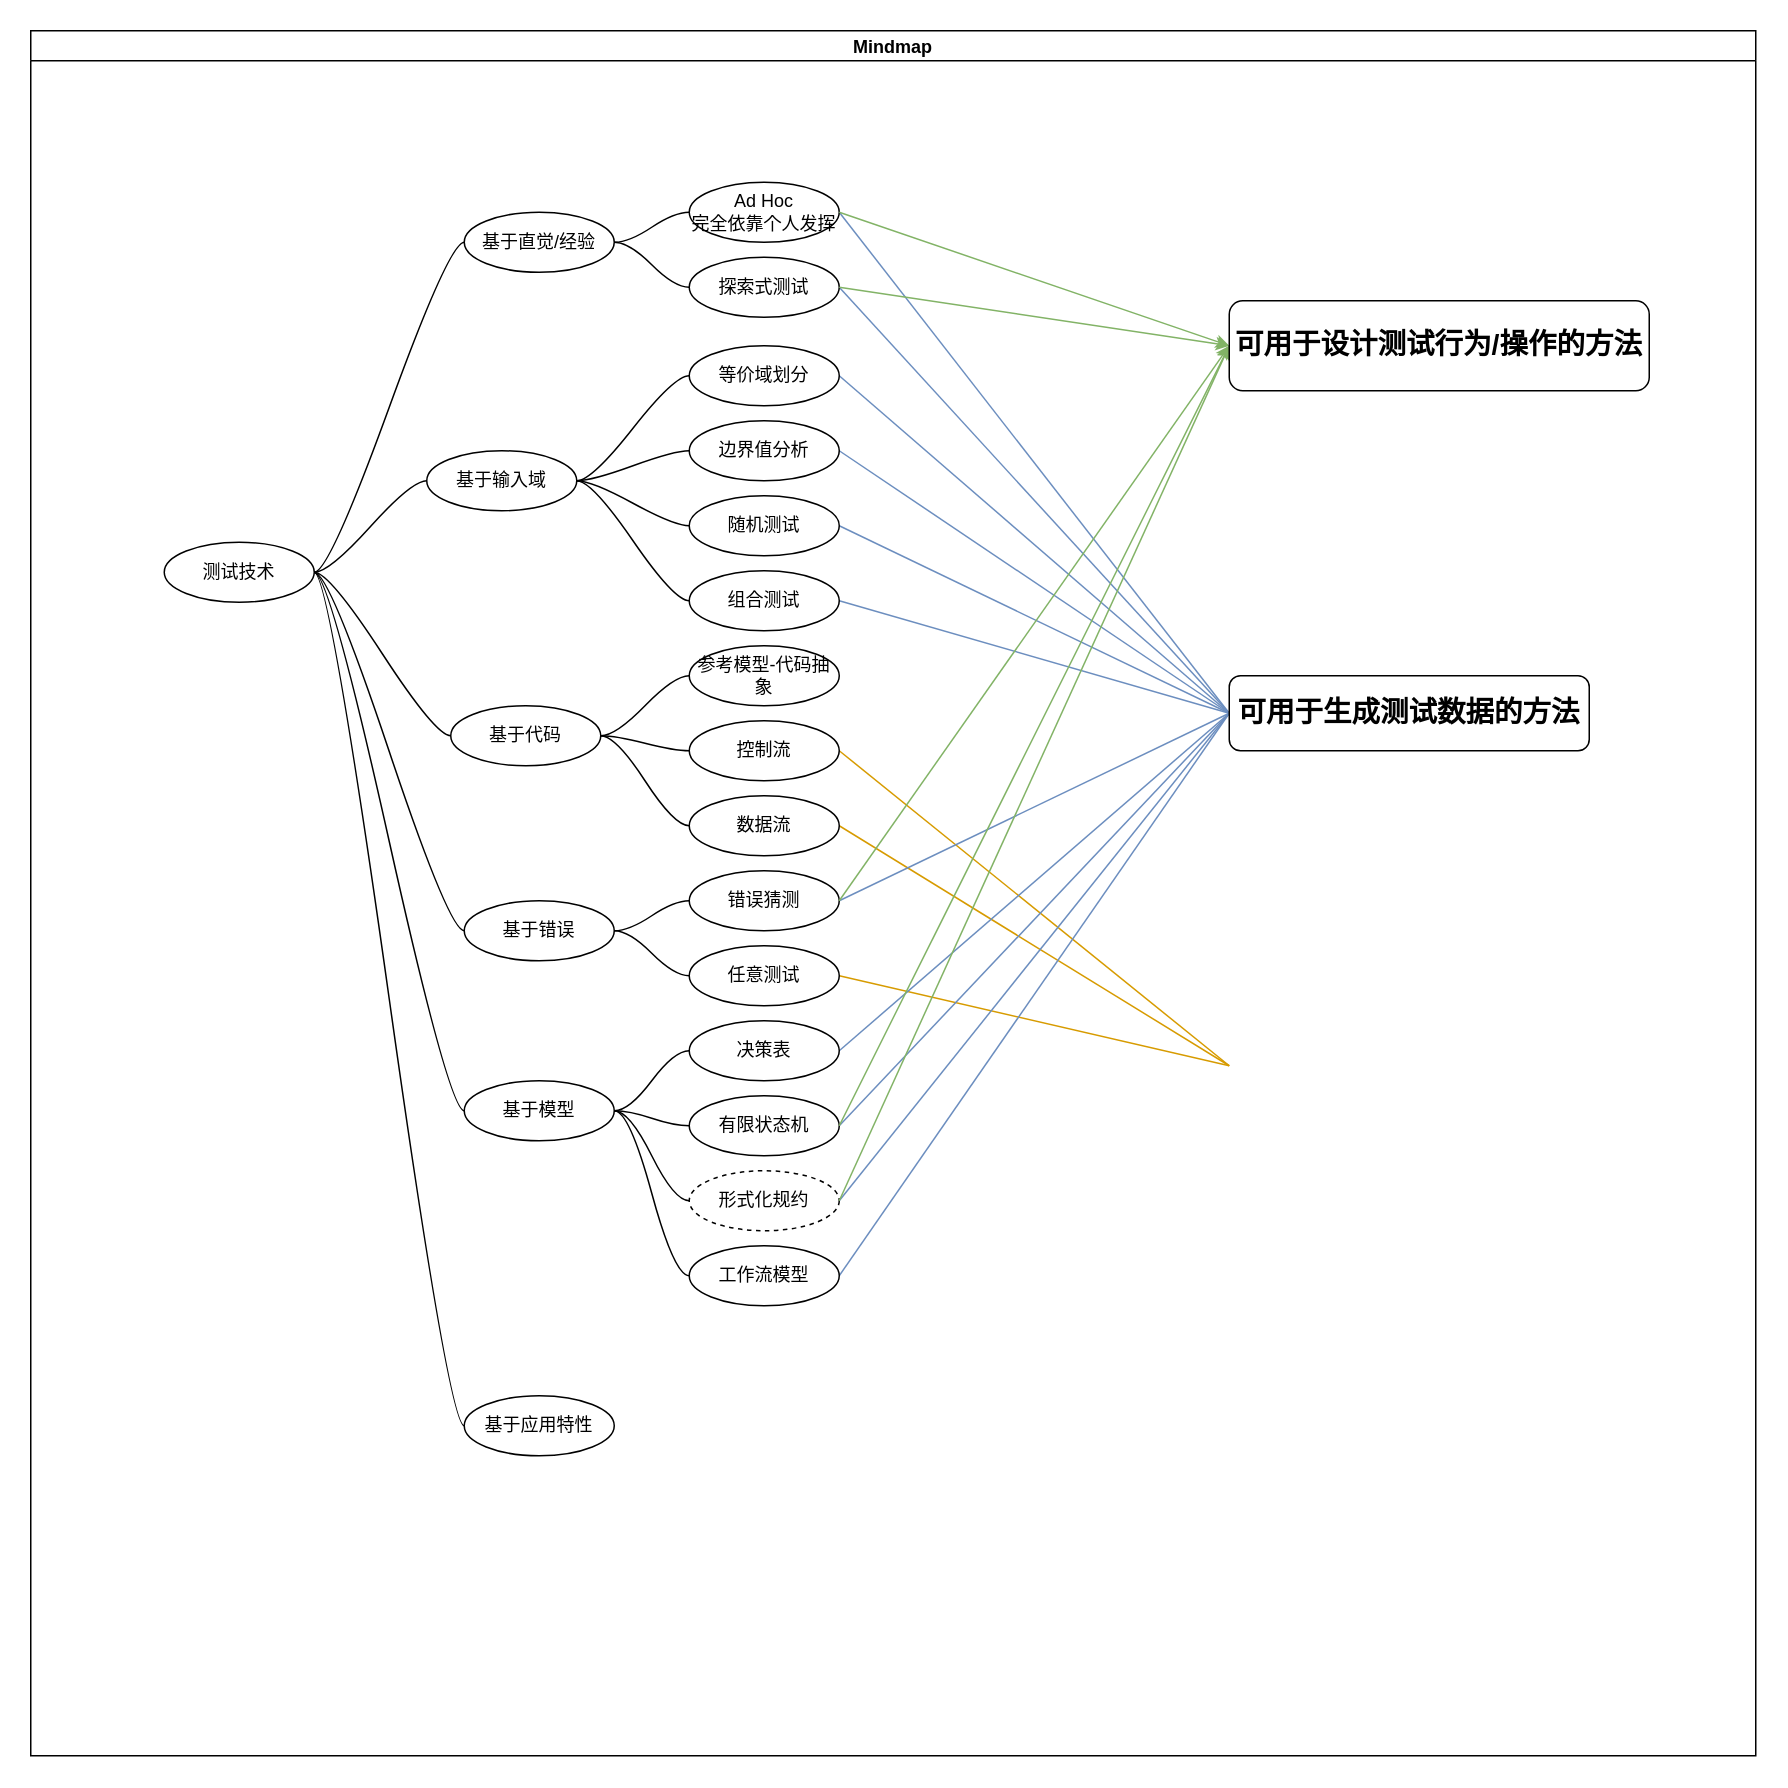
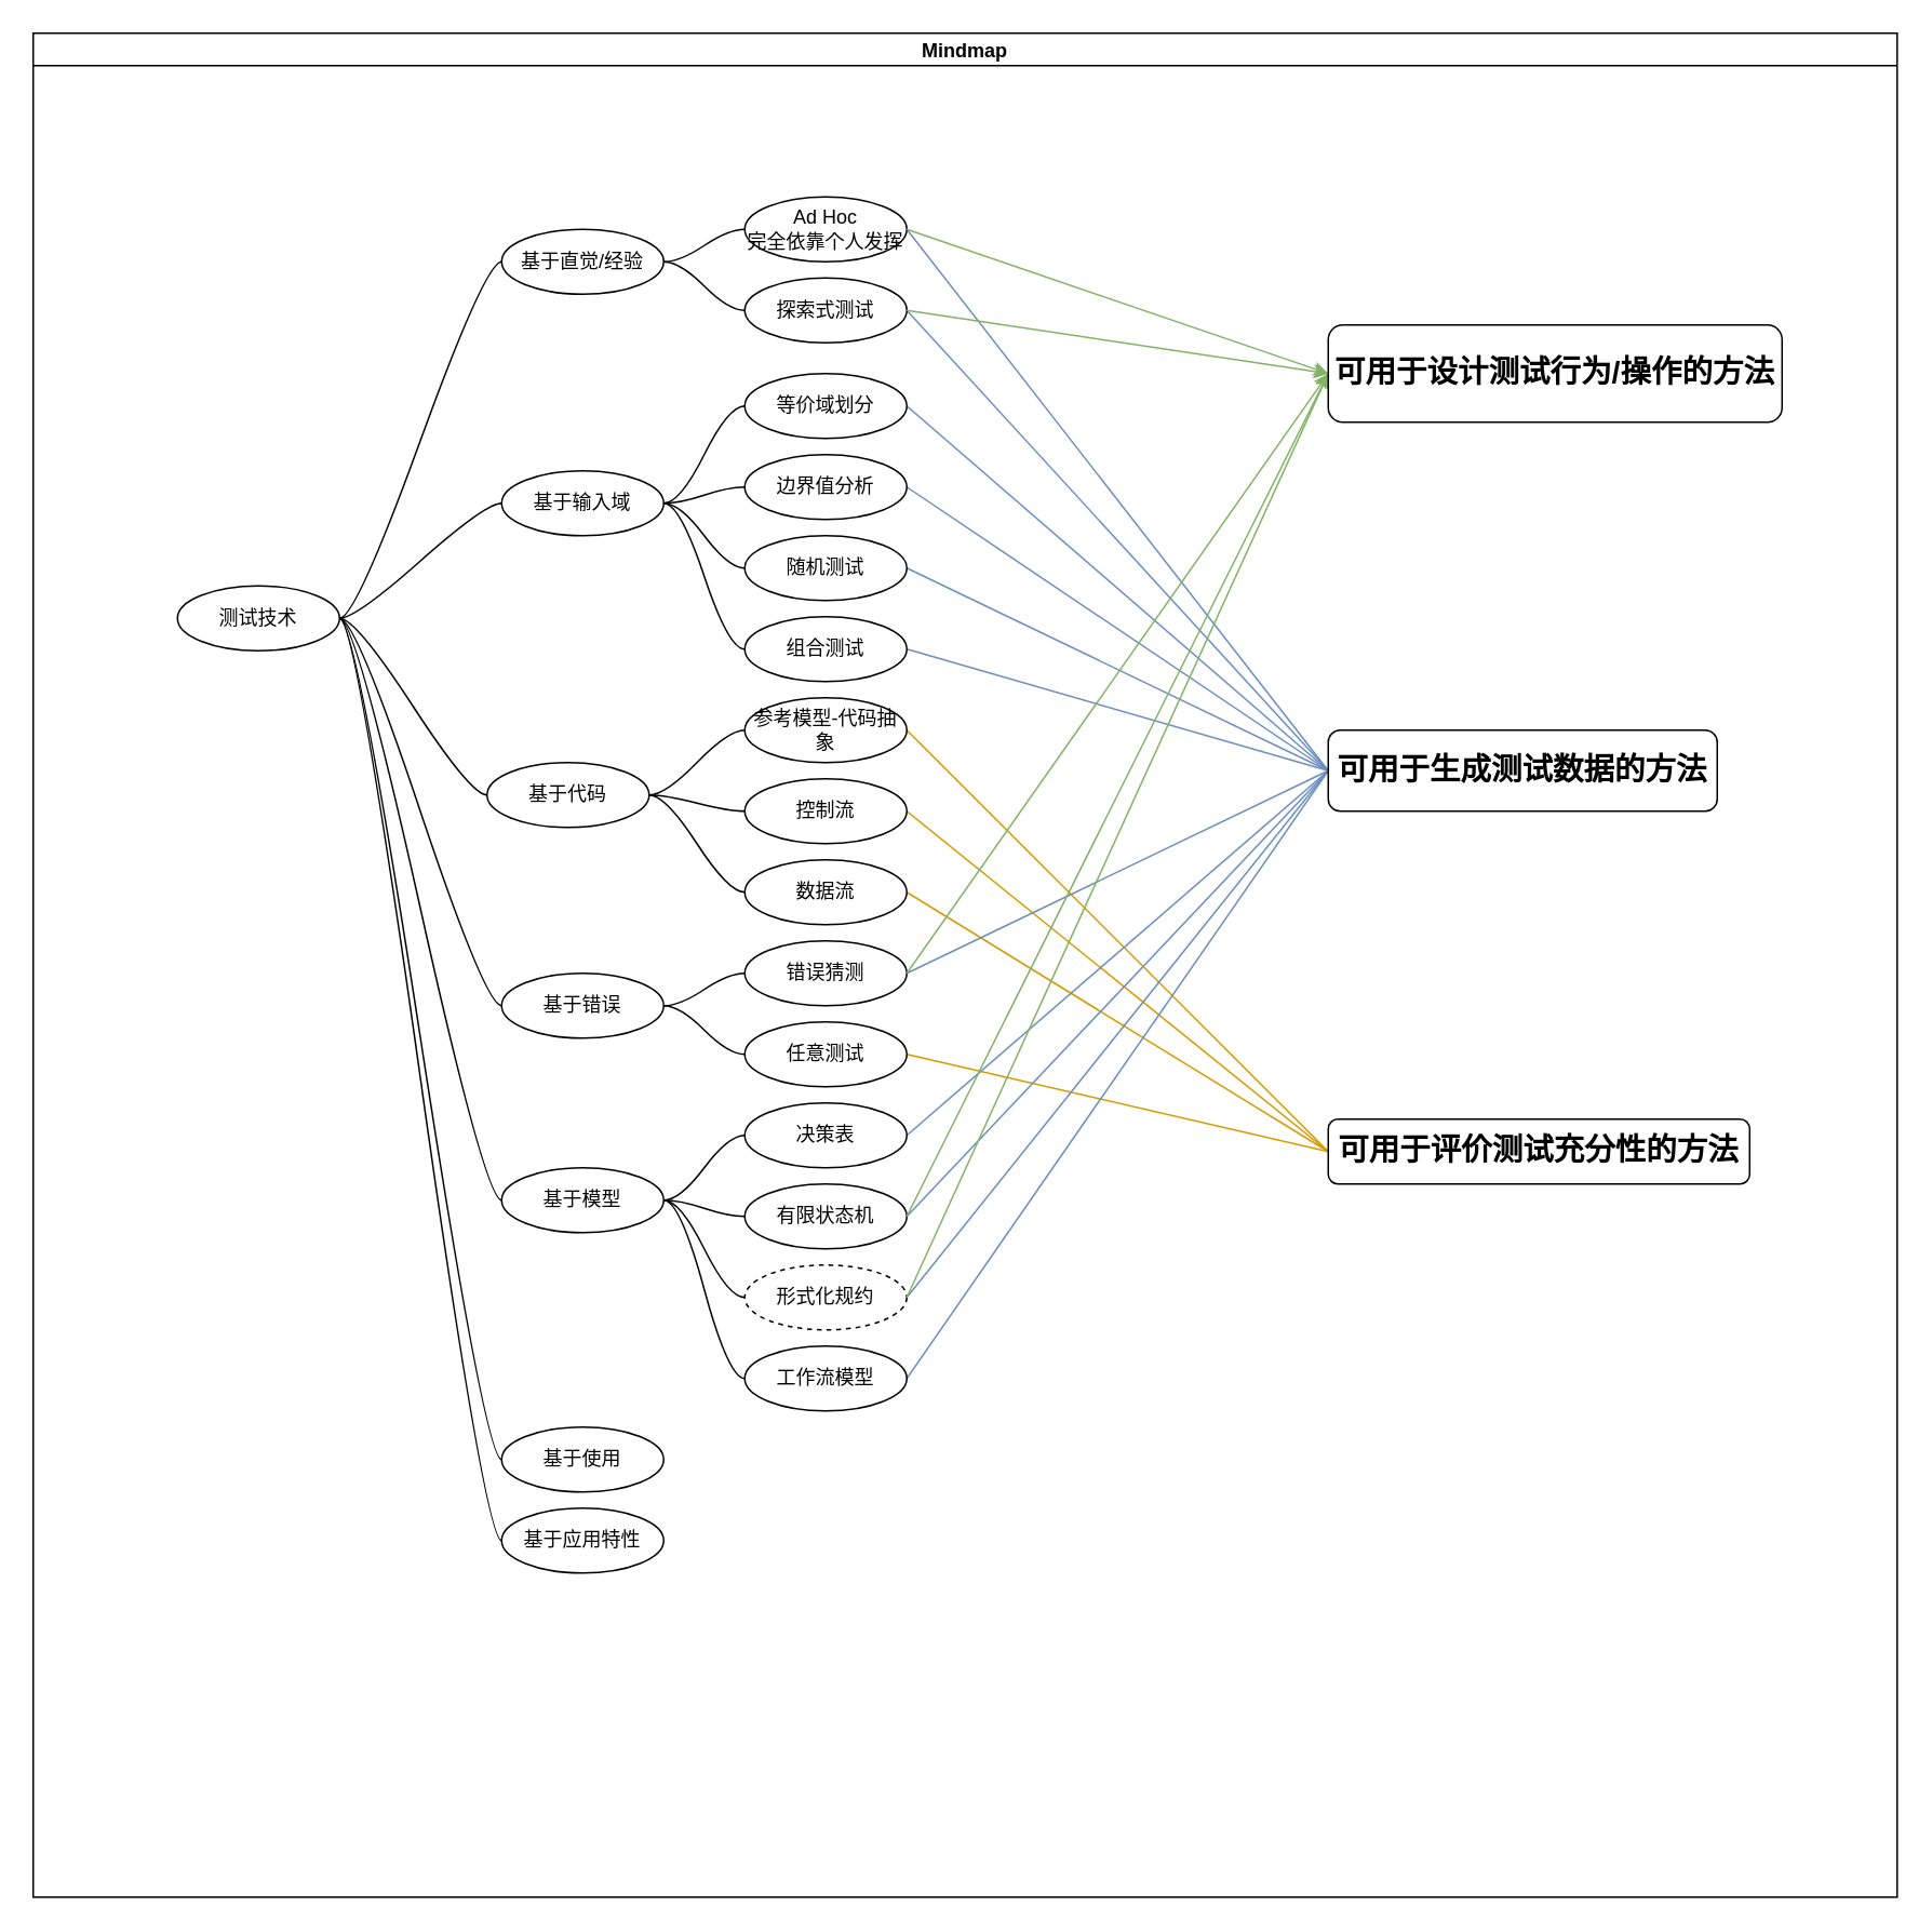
- <mxCell id="7" value="基于输入域" style="ellipse;whiteSpace=wrap;html=1;align=center;treeFolding=1;treeMoving=1;newEdgeStyle={&quot;edgeStyle&quot;:&quot;entityRelationEdgeStyle&quot;,&quot;startArrow&quot;:&quot;none&quot;,&quot;endArrow&quot;:&quot;none&quot;,&quot;segment&quot;:10,&quot;curved&quot;:1,&quot;sourcePerimeterSpacing&quot;:0,&quot;targetPerimeterSpacing&quot;:0};" vertex="1" parent="2"><mxGeometry x="264" y="280" width="100" height="40" as="geometry" /></mxCell>
+ <mxCell id="7" value="基于输入域" style="ellipse;whiteSpace=wrap;html=1;align=center;treeFolding=1;treeMoving=1;newEdgeStyle={&quot;edgeStyle&quot;:&quot;entityRelationEdgeStyle&quot;,&quot;startArrow&quot;:&quot;none&quot;,&quot;endArrow&quot;:&quot;none&quot;,&quot;segment&quot;:10,&quot;curved&quot;:1,&quot;sourcePerimeterSpacing&quot;:0,&quot;targetPerimeterSpacing&quot;:0};" vertex="1" parent="2"><mxGeometry x="289" y="270" width="100" height="40" as="geometry" /></mxCell>
+ <mxCell id="37" style="rounded=0;orthogonalLoop=1;jettySize=auto;html=1;startArrow=none;endArrow=none;segment=10;sourcePerimeterSpacing=0;targetPerimeterSpacing=0;exitX=1;exitY=0.5;exitDx=0;exitDy=0;entryX=0;entryY=0.5;entryDx=0;entryDy=0;fillColor=#ffe6cc;strokeColor=#d79b00;" edge="1" parent="2" source="38" target="70"><mxGeometry relative="1" as="geometry" /></mxCell>
+ <mxCell id="14" value="" style="edgeStyle=entityRelationEdgeStyle;rounded=0;orthogonalLoop=1;jettySize=auto;html=1;startArrow=none;endArrow=none;segment=10;curved=1;sourcePerimeterSpacing=0;targetPerimeterSpacing=0;" edge="1" target="15" source="3" parent="2"><mxGeometry relative="1" as="geometry"><mxPoint x="-920" y="286" as="sourcePoint" /></mxGeometry></mxCell>
+ <mxCell id="70" value="可用于评价测试充分性的方法" style="rounded=1;whiteSpace=wrap;html=1;fontSize=19;fontStyle=1" vertex="1" parent="2"><mxGeometry x="799" y="670" width="260" height="40" as="geometry" /></mxCell>
+ <mxCell id="15" value="基于使用" style="ellipse;whiteSpace=wrap;html=1;align=center;treeFolding=1;treeMoving=1;newEdgeStyle={&quot;edgeStyle&quot;:&quot;entityRelationEdgeStyle&quot;,&quot;startArrow&quot;:&quot;none&quot;,&quot;endArrow&quot;:&quot;none&quot;,&quot;segment&quot;:10,&quot;curved&quot;:1,&quot;sourcePerimeterSpacing&quot;:0,&quot;targetPerimeterSpacing&quot;:0};" vertex="1" parent="2"><mxGeometry x="289" y="860" width="100" height="40" as="geometry" /></mxCell>
